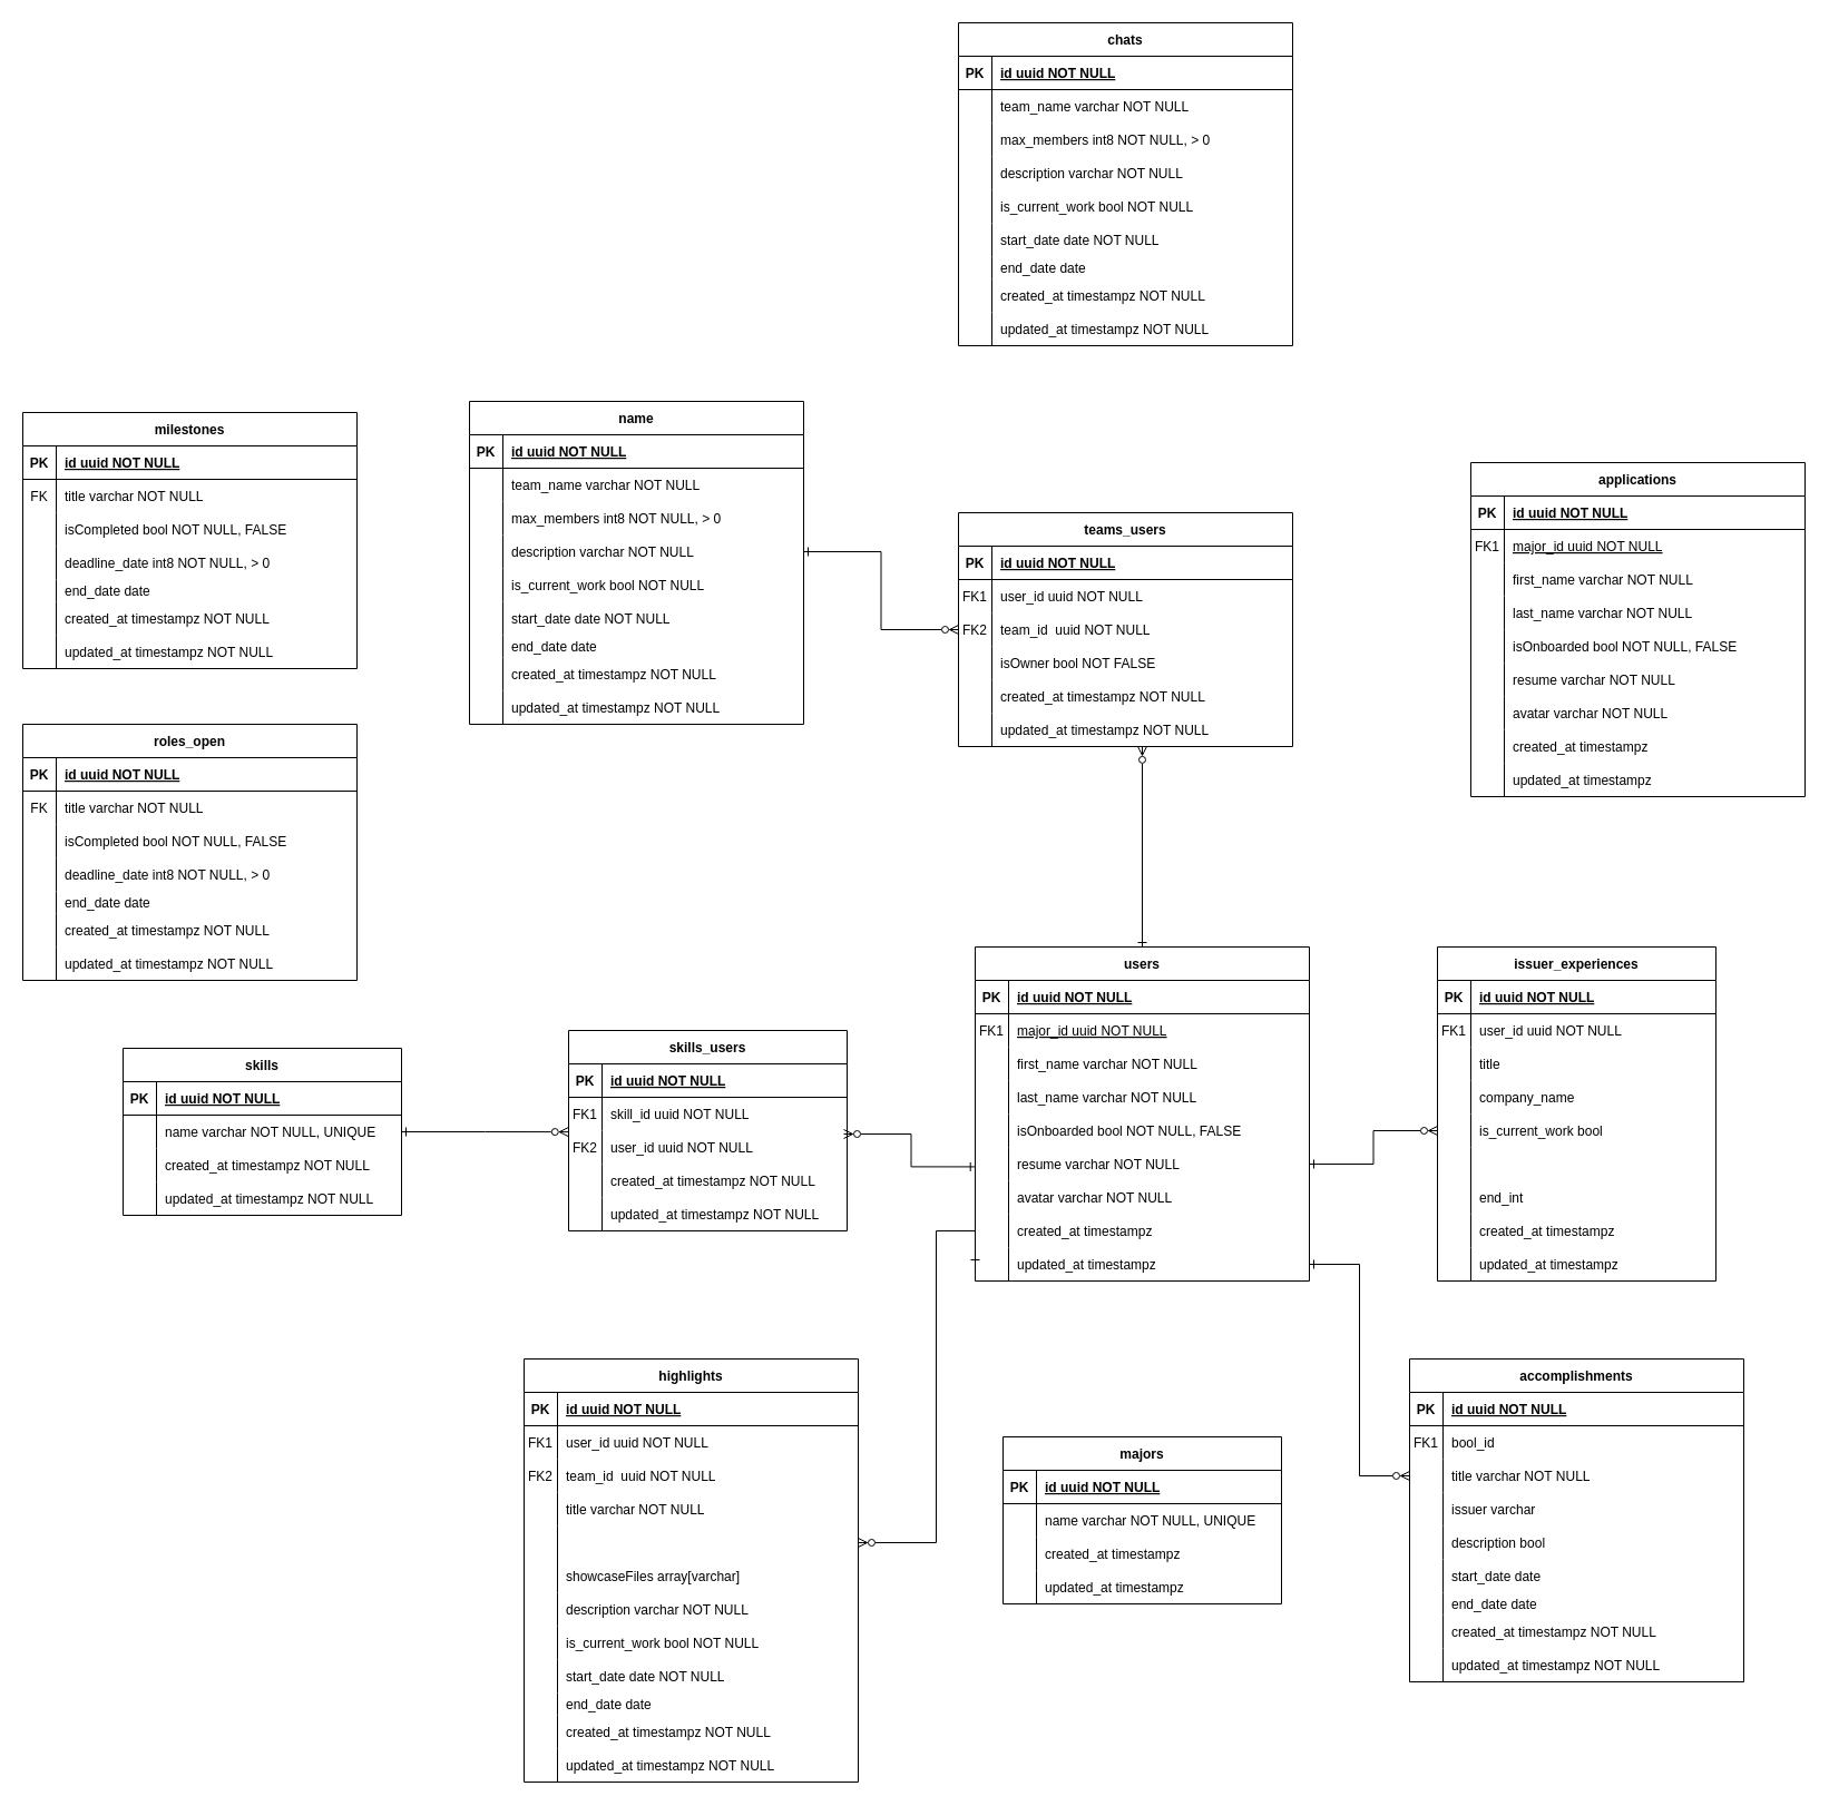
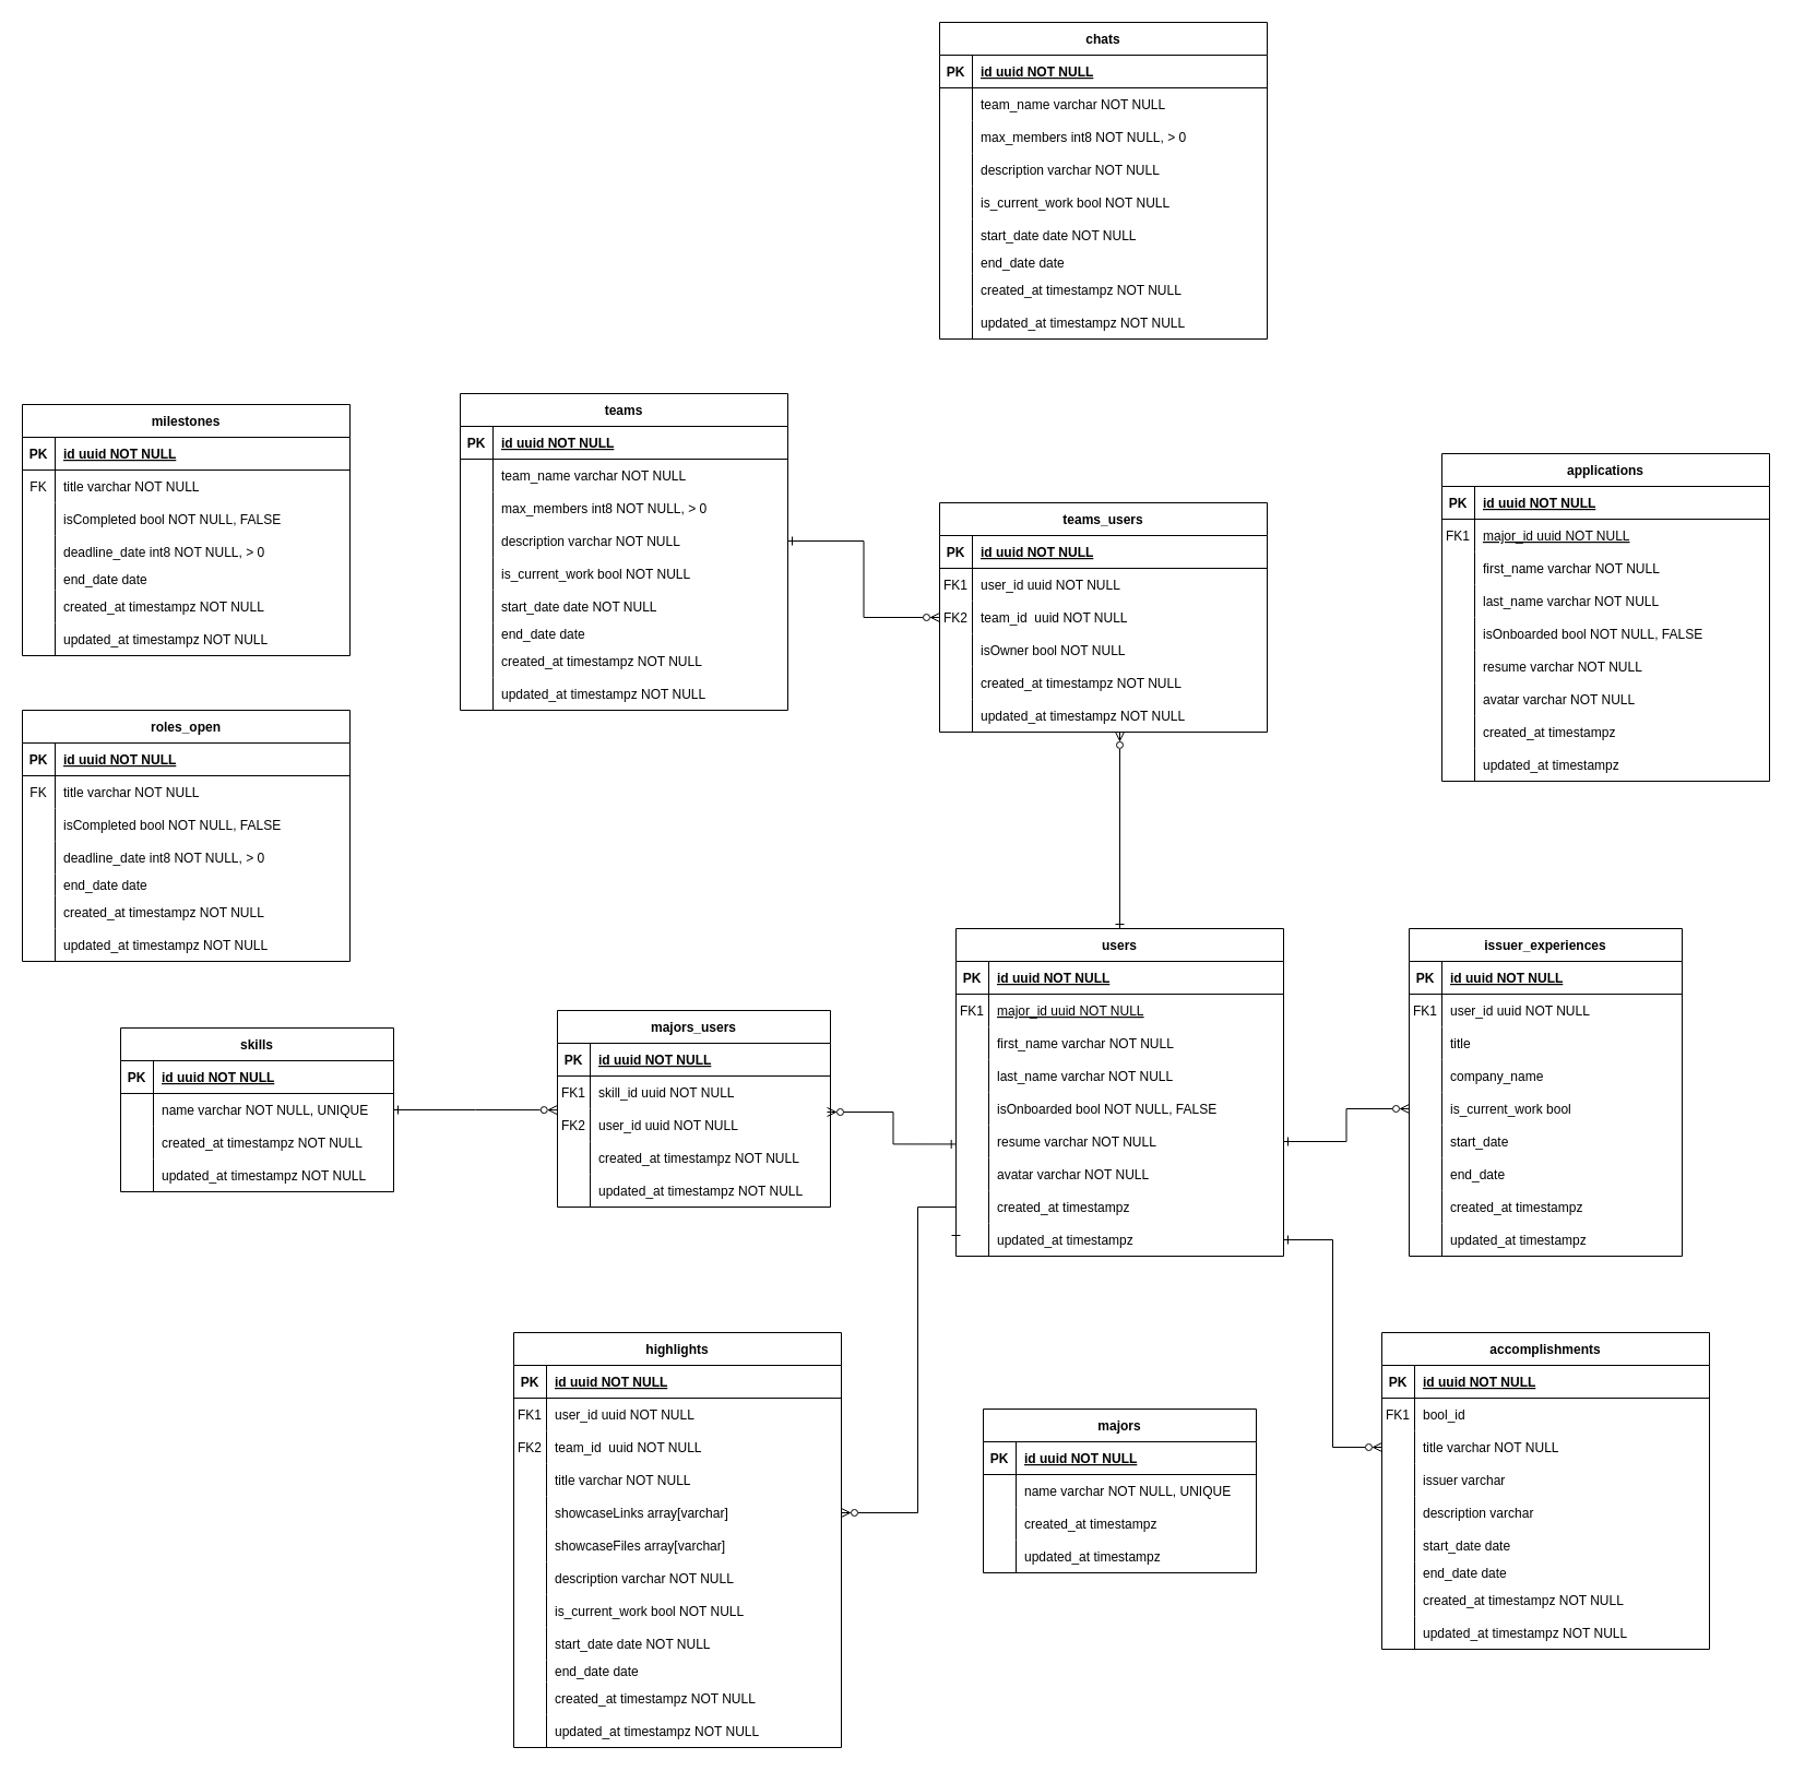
- <mxCell id="173" value="name" style="shape=table;startSize=30;container=1;collapsible=1;childLayout=tableLayout;fixedRows=1;rowLines=0;fontStyle=1;align=center;resizeLast=1;" parent="1" vertex="1"><mxGeometry x="421" y="360" width="300" height="290" as="geometry" /></mxCell>
+ <mxCell id="173" value="teams" style="shape=table;startSize=30;container=1;collapsible=1;childLayout=tableLayout;fixedRows=1;rowLines=0;fontStyle=1;align=center;resizeLast=1;" parent="1" vertex="1"><mxGeometry x="421" y="360" width="300" height="290" as="geometry" /></mxCell>
- <mxCell id="213" value="isOwner bool NOT FALSE" style="shape=partialRectangle;overflow=hidden;connectable=0;fillColor=none;top=0;left=0;bottom=0;right=0;align=left;spacingLeft=6;" parent="211" vertex="1"><mxGeometry x="30" width="270" height="30" as="geometry"><mxRectangle width="270" height="30" as="alternateBounds" /></mxGeometry></mxCell>
+ <mxCell id="213" value="isOwner bool NOT NULL" style="shape=partialRectangle;overflow=hidden;connectable=0;fillColor=none;top=0;left=0;bottom=0;right=0;align=left;spacingLeft=6;" parent="211" vertex="1"><mxGeometry x="30" width="270" height="30" as="geometry"><mxRectangle width="270" height="30" as="alternateBounds" /></mxGeometry></mxCell>
- <mxCell id="87" value="skills_users" style="shape=table;startSize=30;container=1;collapsible=1;childLayout=tableLayout;fixedRows=1;rowLines=0;fontStyle=1;align=center;resizeLast=1;" parent="1" vertex="1"><mxGeometry x="510" y="925" width="250" height="180" as="geometry" /></mxCell>
+ <mxCell id="87" value="majors_users" style="shape=table;startSize=30;container=1;collapsible=1;childLayout=tableLayout;fixedRows=1;rowLines=0;fontStyle=1;align=center;resizeLast=1;" parent="1" vertex="1"><mxGeometry x="510" y="925" width="250" height="180" as="geometry" /></mxCell>
+ <mxCell id="64" value="start_date" style="shape=partialRectangle;overflow=hidden;connectable=0;fillColor=none;top=0;left=0;bottom=0;right=0;align=left;spacingLeft=6;" parent="62" vertex="1"><mxGeometry x="30" width="220" height="30" as="geometry"><mxRectangle width="220" height="30" as="alternateBounds" /></mxGeometry></mxCell>
- <mxCell id="67" value="end_int" style="shape=partialRectangle;overflow=hidden;connectable=0;fillColor=none;top=0;left=0;bottom=0;right=0;align=left;spacingLeft=6;" parent="65" vertex="1"><mxGeometry x="30" width="220" height="30" as="geometry"><mxRectangle width="220" height="30" as="alternateBounds" /></mxGeometry></mxCell>
+ <mxCell id="67" value="end_date" style="shape=partialRectangle;overflow=hidden;connectable=0;fillColor=none;top=0;left=0;bottom=0;right=0;align=left;spacingLeft=6;" parent="65" vertex="1"><mxGeometry x="30" width="220" height="30" as="geometry"><mxRectangle width="220" height="30" as="alternateBounds" /></mxGeometry></mxCell>
+ <mxCell id="120" value="showcaseLinks array[varchar]" style="shape=partialRectangle;overflow=hidden;connectable=0;fillColor=none;top=0;left=0;bottom=0;right=0;align=left;spacingLeft=6;" parent="118" vertex="1"><mxGeometry x="30" width="270" height="30" as="geometry"><mxRectangle width="270" height="30" as="alternateBounds" /></mxGeometry></mxCell>
- <mxCell id="159" value="description bool" style="shape=partialRectangle;overflow=hidden;connectable=0;fillColor=none;top=0;left=0;bottom=0;right=0;align=left;spacingLeft=6;" parent="157" vertex="1"><mxGeometry x="30" width="270" height="30" as="geometry"><mxRectangle width="270" height="30" as="alternateBounds" /></mxGeometry></mxCell>
+ <mxCell id="159" value="description varchar" style="shape=partialRectangle;overflow=hidden;connectable=0;fillColor=none;top=0;left=0;bottom=0;right=0;align=left;spacingLeft=6;" parent="157" vertex="1"><mxGeometry x="30" width="270" height="30" as="geometry"><mxRectangle width="270" height="30" as="alternateBounds" /></mxGeometry></mxCell>
